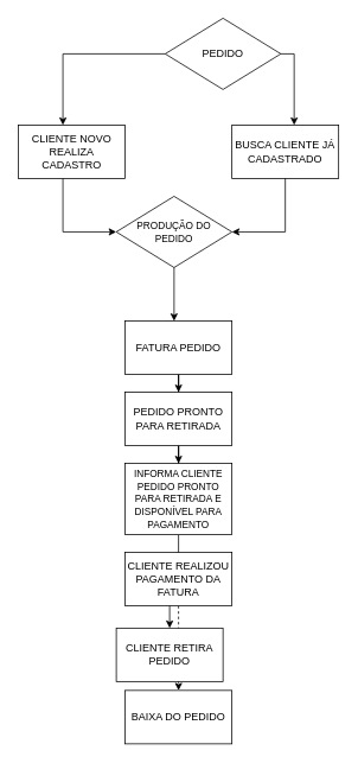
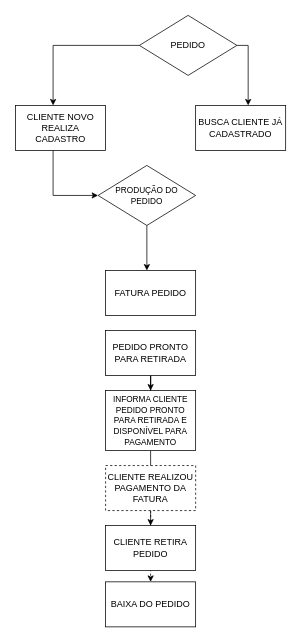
- <mxCell id="8" value="" style="endArrow=classic;html=1;rounded=0;exitX=0.5;exitY=1;exitDx=0;exitDy=0;entryX=1;entryY=0.5;entryDx=0;entryDy=0;" edge="1" parent="1" source="4" target="7"><mxGeometry width="50" height="50" relative="1" as="geometry"><mxPoint x="230" y="240" as="sourcePoint" /><mxPoint x="290" y="320" as="targetPoint" /><Array as="points"><mxPoint x="320" y="260" /></Array></mxGeometry></mxCell>
- <mxCell id="11" value="" style="edgeStyle=orthogonalEdgeStyle;rounded=0;orthogonalLoop=1;jettySize=auto;html=1;" edge="1" parent="1" source="12" target="16"><mxGeometry relative="1" as="geometry" /></mxCell>
- <mxCell id="18" value="CLIENTE REALIZOU PAGAMENTO DA FATURA" style="rounded=0;whiteSpace=wrap;html=1;" vertex="1" parent="1"><mxGeometry x="140" y="620" width="120" height="60" as="geometry" /></mxCell>
+ <mxCell id="18" value="CLIENTE REALIZOU PAGAMENTO DA FATURA" style="rounded=0;whiteSpace=wrap;html=1;dashed=1;" vertex="1" parent="1"><mxGeometry x="140" y="620" width="120" height="60" as="geometry" /></mxCell>
- <mxCell id="19" value="CLIENTE RETIRA PEDIDO" style="rounded=0;whiteSpace=wrap;html=1;" vertex="1" parent="1"><mxGeometry x="130" y="705" width="120" height="60" as="geometry" /></mxCell>
+ <mxCell id="19" value="CLIENTE RETIRA PEDIDO" style="rounded=0;whiteSpace=wrap;html=1;" vertex="1" parent="1"><mxGeometry x="140" y="700" width="120" height="60" as="geometry" /></mxCell>
